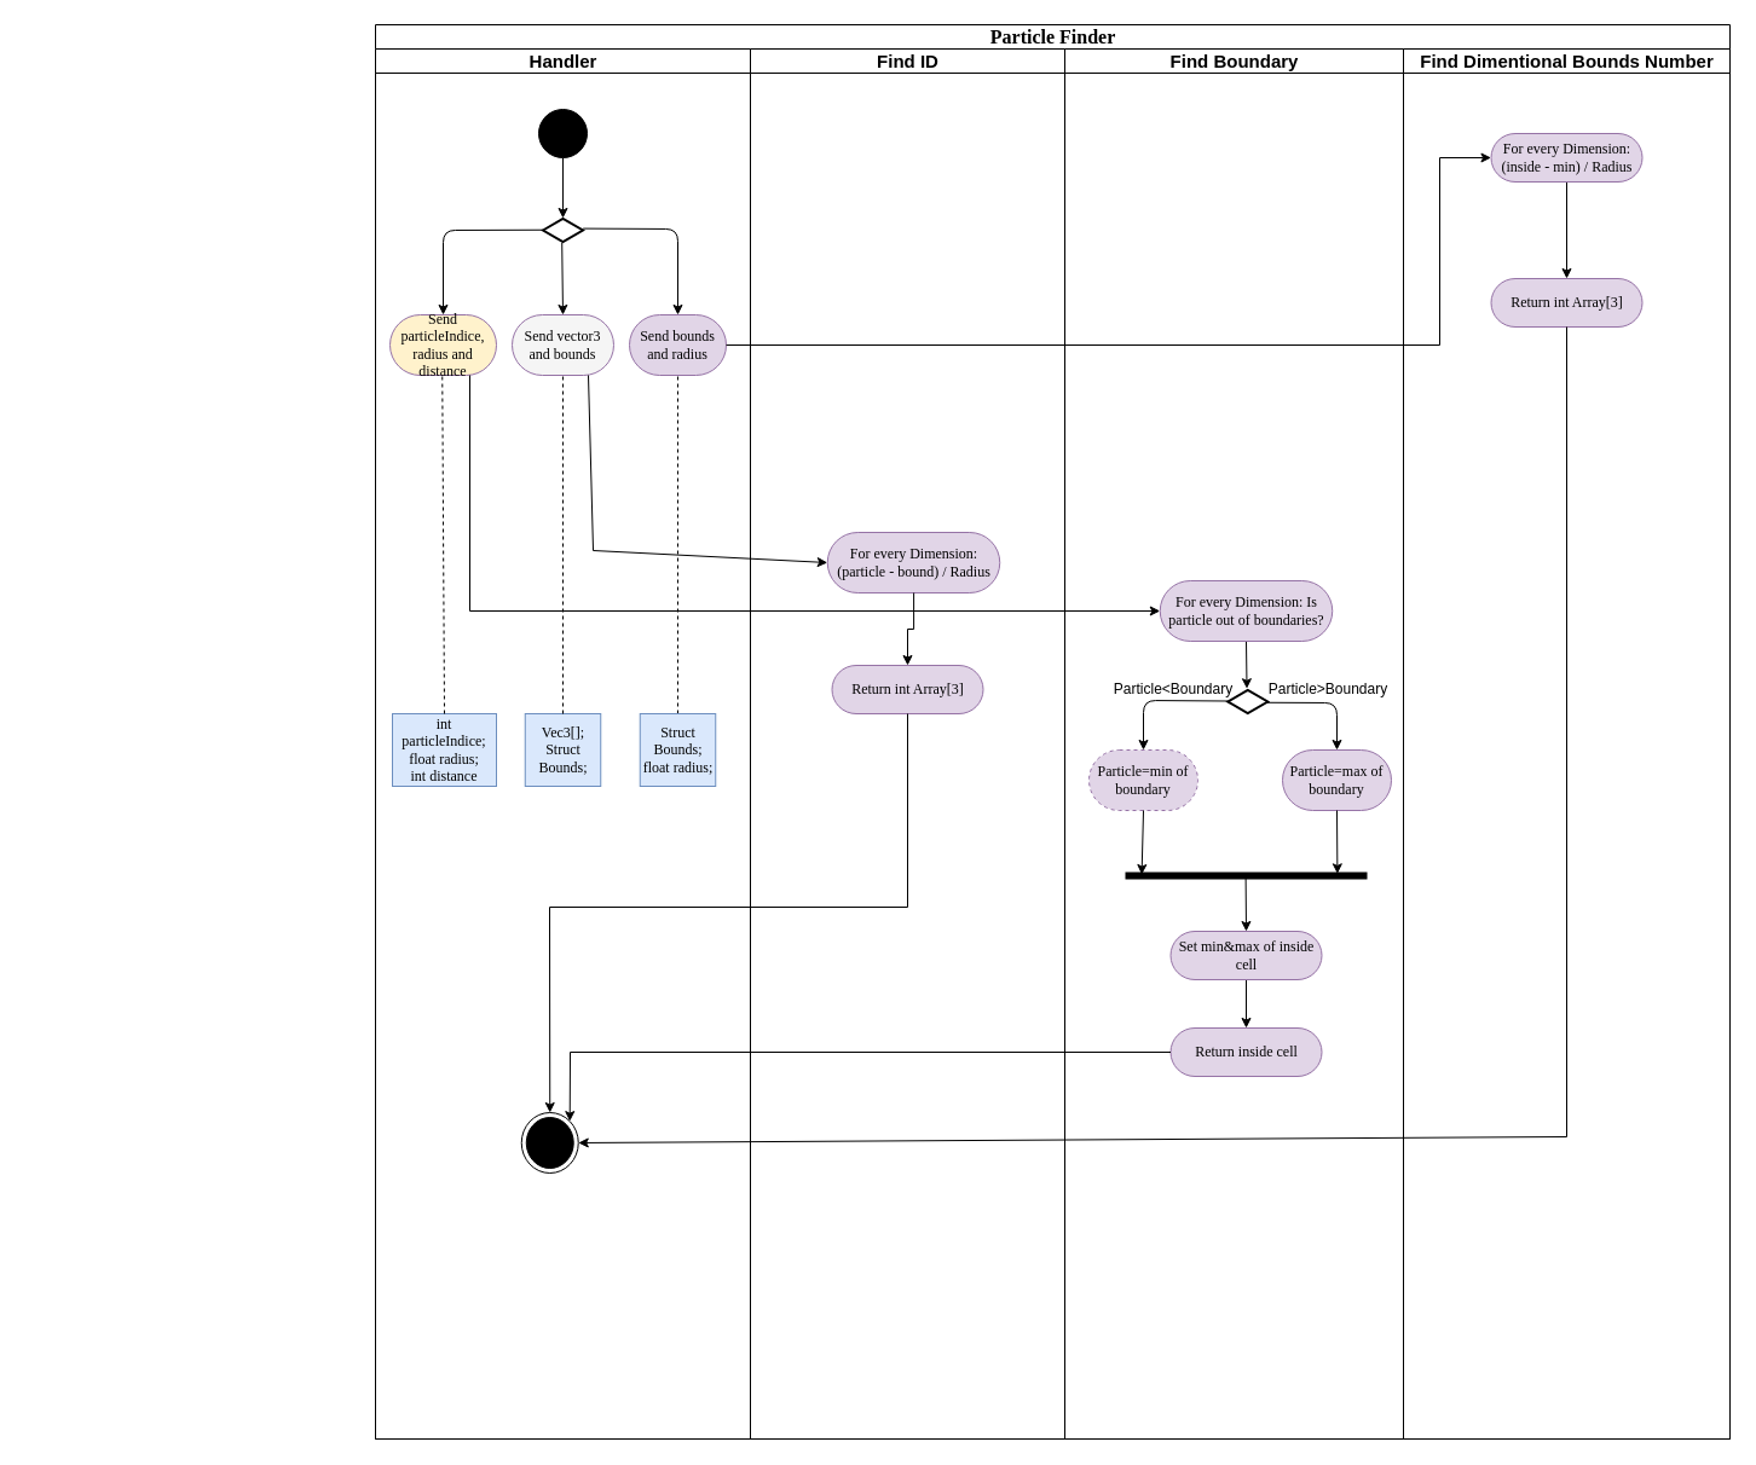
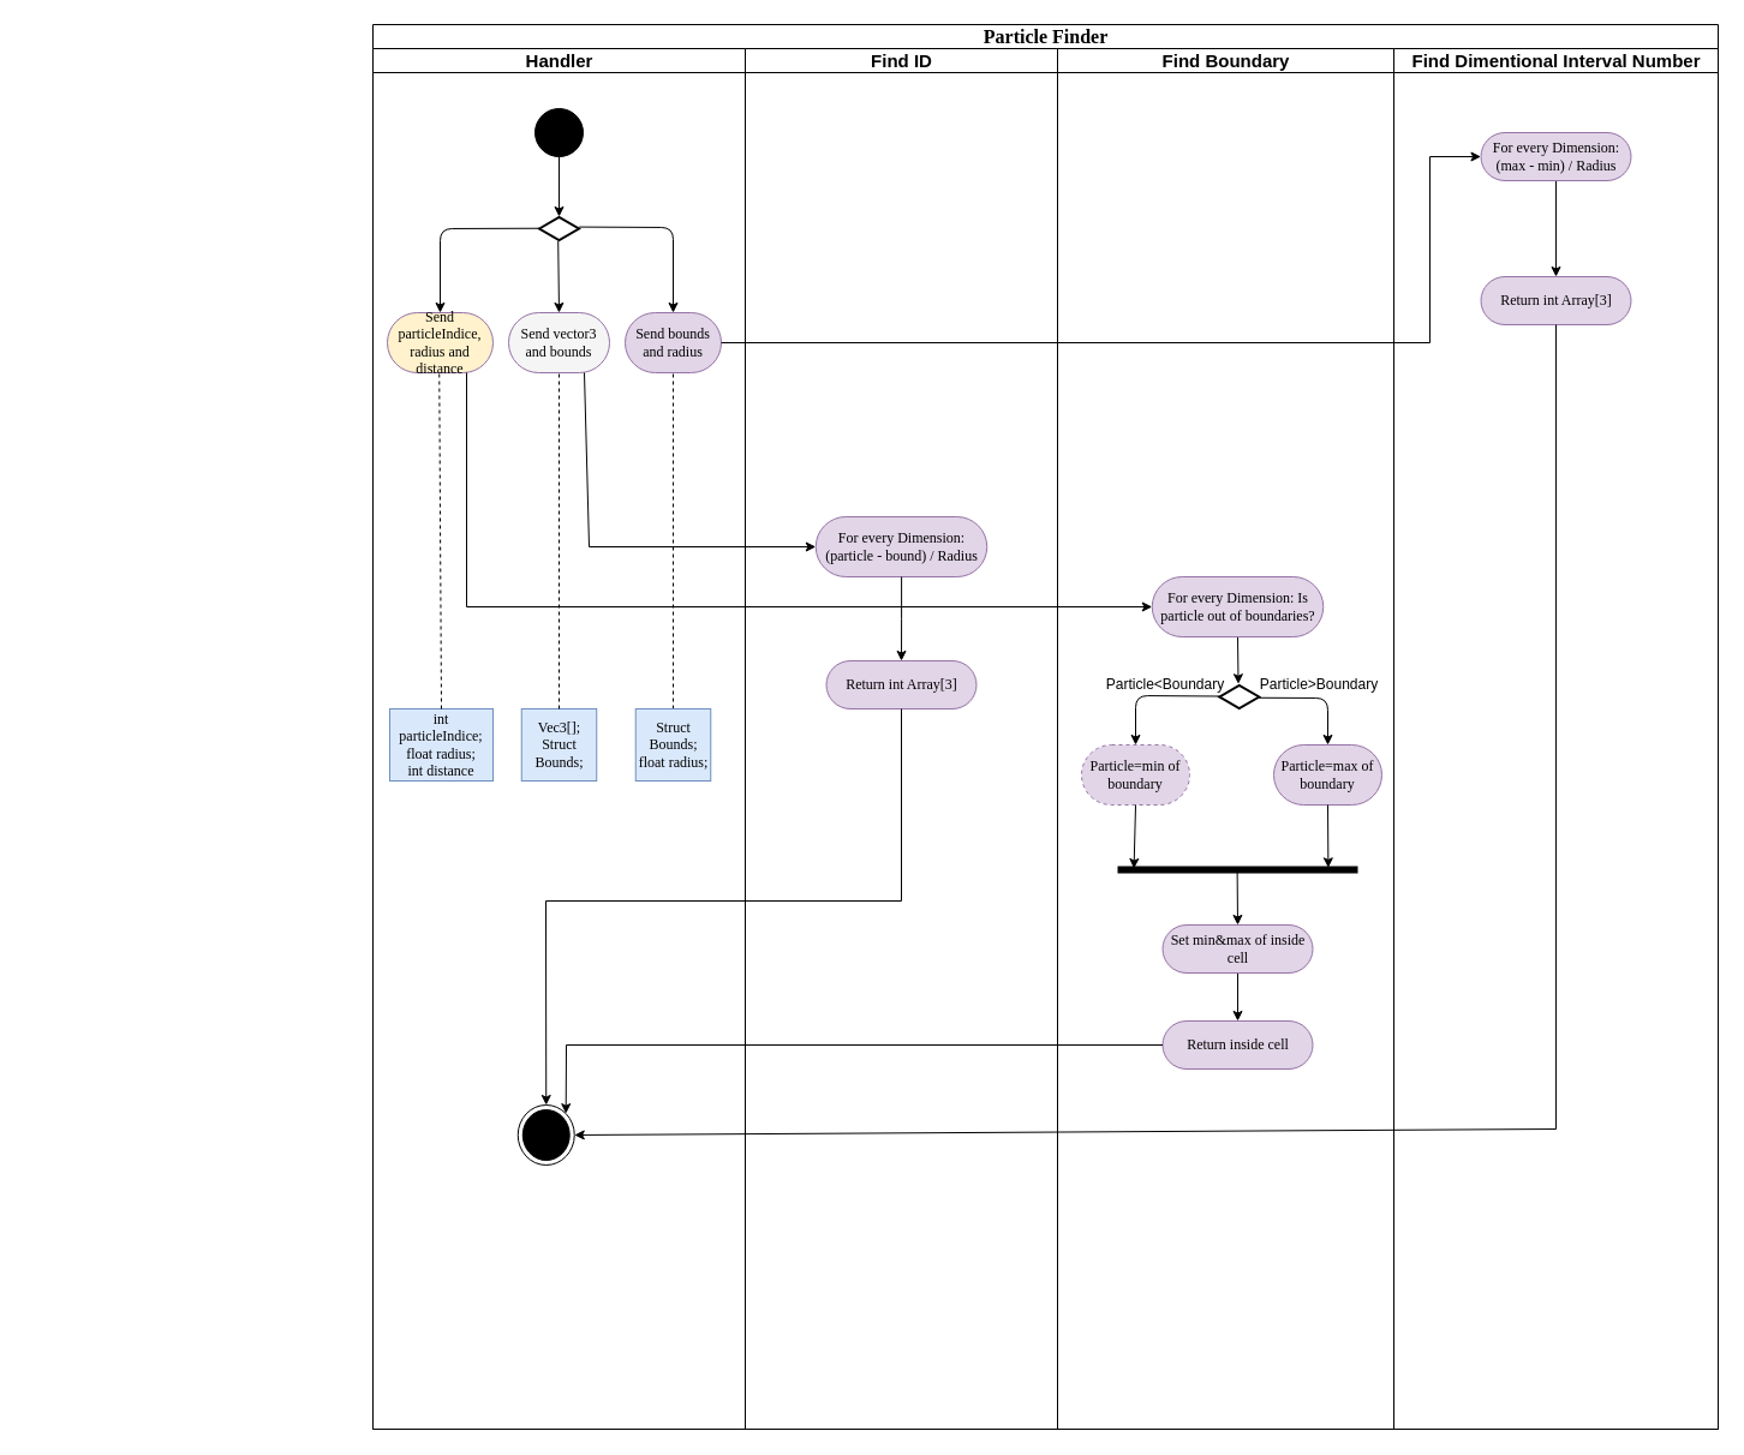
- <mxCell id="41" value="&lt;font style=&quot;font-size: 15px&quot;&gt;Find Dimentional Bounds Number&lt;/font&gt;" style="swimlane;html=1;startSize=20;" parent="2" vertex="1"><mxGeometry x="850" y="20" width="270" height="1150" as="geometry" /></mxCell>
+ <mxCell id="41" value="&lt;font style=&quot;font-size: 15px&quot;&gt;Find Dimentional Interval Number&lt;/font&gt;" style="swimlane;html=1;startSize=20;" parent="2" vertex="1"><mxGeometry x="850" y="20" width="270" height="1150" as="geometry" /></mxCell>
- <mxCell id="43" value="For every Dimension: (inside - min) / Radius" style="rounded=1;whiteSpace=wrap;html=1;shadow=0;comic=0;labelBackgroundColor=none;strokeWidth=1;fontFamily=Verdana;fontSize=12;align=center;arcSize=50;fillColor=#e1d5e7;strokeColor=#9673a6;" parent="41" vertex="1"><mxGeometry x="72.5" y="70" width="125" height="40" as="geometry" /></mxCell>
+ <mxCell id="43" value="For every Dimension: (max - min) / Radius" style="rounded=1;whiteSpace=wrap;html=1;shadow=0;comic=0;labelBackgroundColor=none;strokeWidth=1;fontFamily=Verdana;fontSize=12;align=center;arcSize=50;fillColor=#e1d5e7;strokeColor=#9673a6;" parent="41" vertex="1"><mxGeometry x="72.5" y="70" width="125" height="40" as="geometry" /></mxCell>
- <mxCell id="21" value="For every Dimension: (particle - bound) / Radius" style="rounded=1;whiteSpace=wrap;html=1;shadow=0;comic=0;labelBackgroundColor=none;strokeWidth=1;fontFamily=Verdana;fontSize=12;align=center;arcSize=50;fillColor=#e1d5e7;strokeColor=#9673a6;" parent="20" vertex="1"><mxGeometry x="63.75" y="400" width="142.5" height="50" as="geometry" /></mxCell>
+ <mxCell id="21" value="For every Dimension: (particle - bound) / Radius" style="rounded=1;whiteSpace=wrap;html=1;shadow=0;comic=0;labelBackgroundColor=none;strokeWidth=1;fontFamily=Verdana;fontSize=12;align=center;arcSize=50;fillColor=#e1d5e7;strokeColor=#9673a6;" parent="20" vertex="1"><mxGeometry x="58.75" y="390" width="142.5" height="50" as="geometry" /></mxCell>
